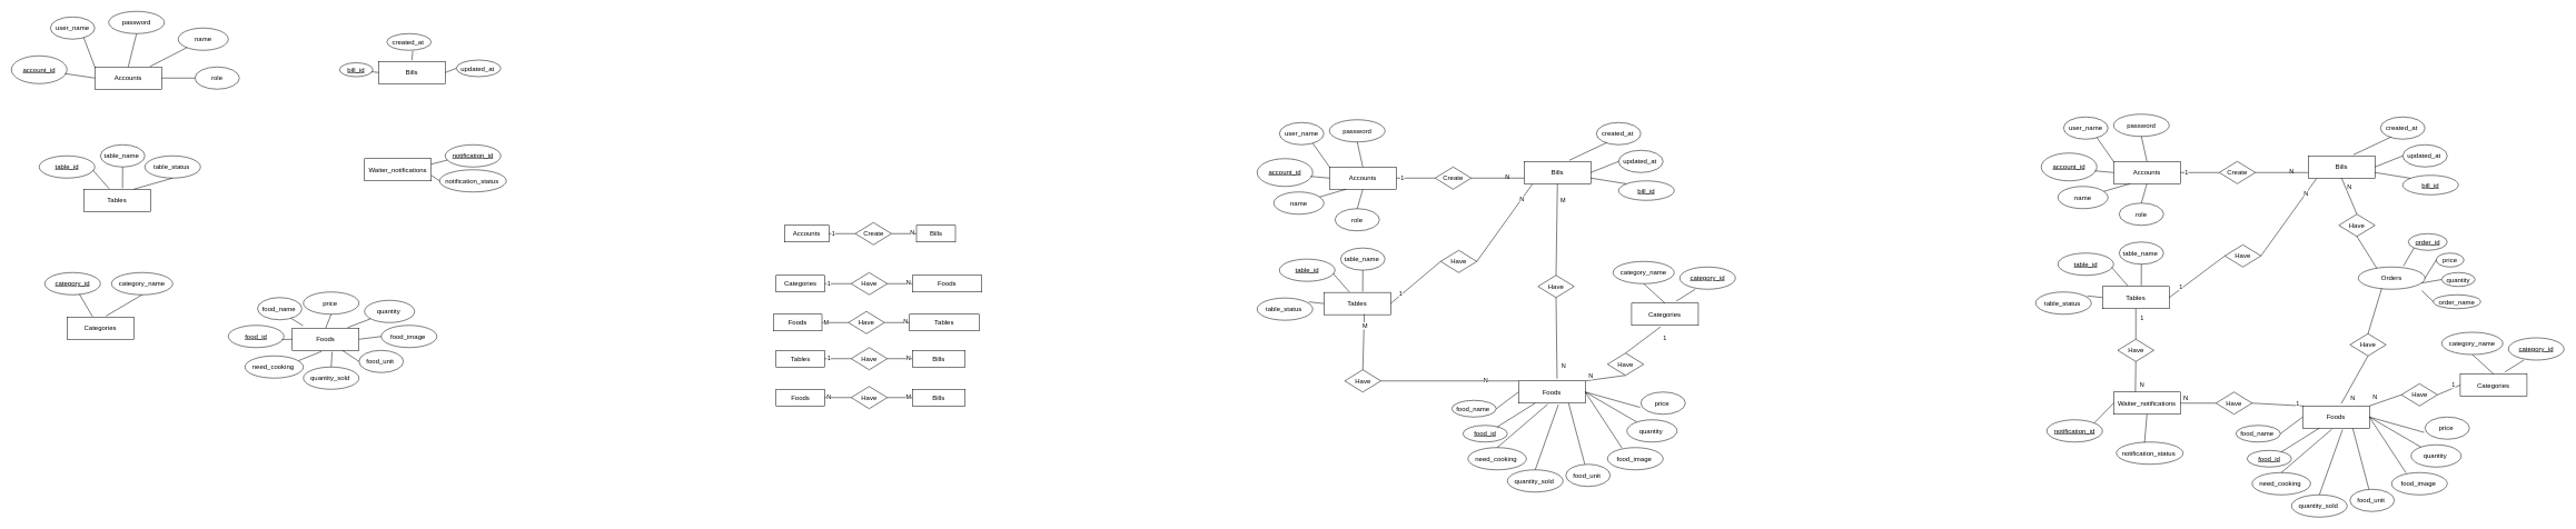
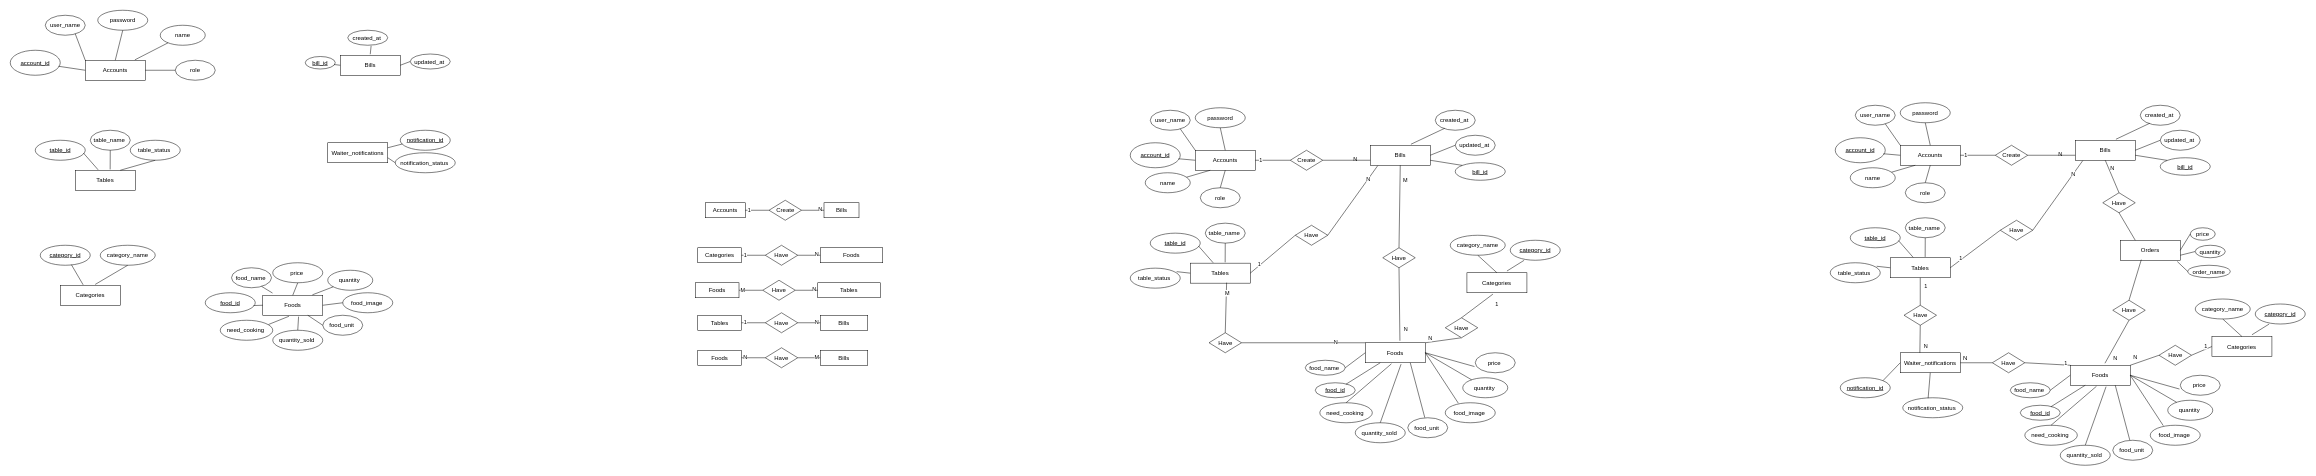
- <mxCell id="251" value="&lt;span style=&quot;text-align: left; text-wrap: nowrap;&quot;&gt;&lt;u&gt;order_id&lt;/u&gt;&lt;/span&gt;" style="ellipse;whiteSpace=wrap;html=1;" vertex="1" parent="1"><mxGeometry x="4330" y="420" width="70" height="30" as="geometry" /></mxCell>
- <mxCell id="245" value="" style="endArrow=none;html=1;rounded=0;exitX=0.678;exitY=-0.05;exitDx=0;exitDy=0;exitPerimeter=0;entryX=0;entryY=1;entryDx=0;entryDy=0;" edge="1" parent="1" source="243" target="251"><mxGeometry width="50" height="50" relative="1" as="geometry"><mxPoint x="4420" y="640" as="sourcePoint" /><mxPoint x="4380" y="450" as="targetPoint" /></mxGeometry></mxCell>
- <mxCell id="243" value="Orders" style="ellipse;whiteSpace=wrap;html=1;" vertex="1" parent="1"><mxGeometry x="4240" y="480" width="120" height="40" as="geometry" /></mxCell>
+ <mxCell id="243" value="Orders" style="rounded=0;whiteSpace=wrap;html=1;" vertex="1" parent="1"><mxGeometry x="4240" y="480" width="120" height="40" as="geometry" /></mxCell>
